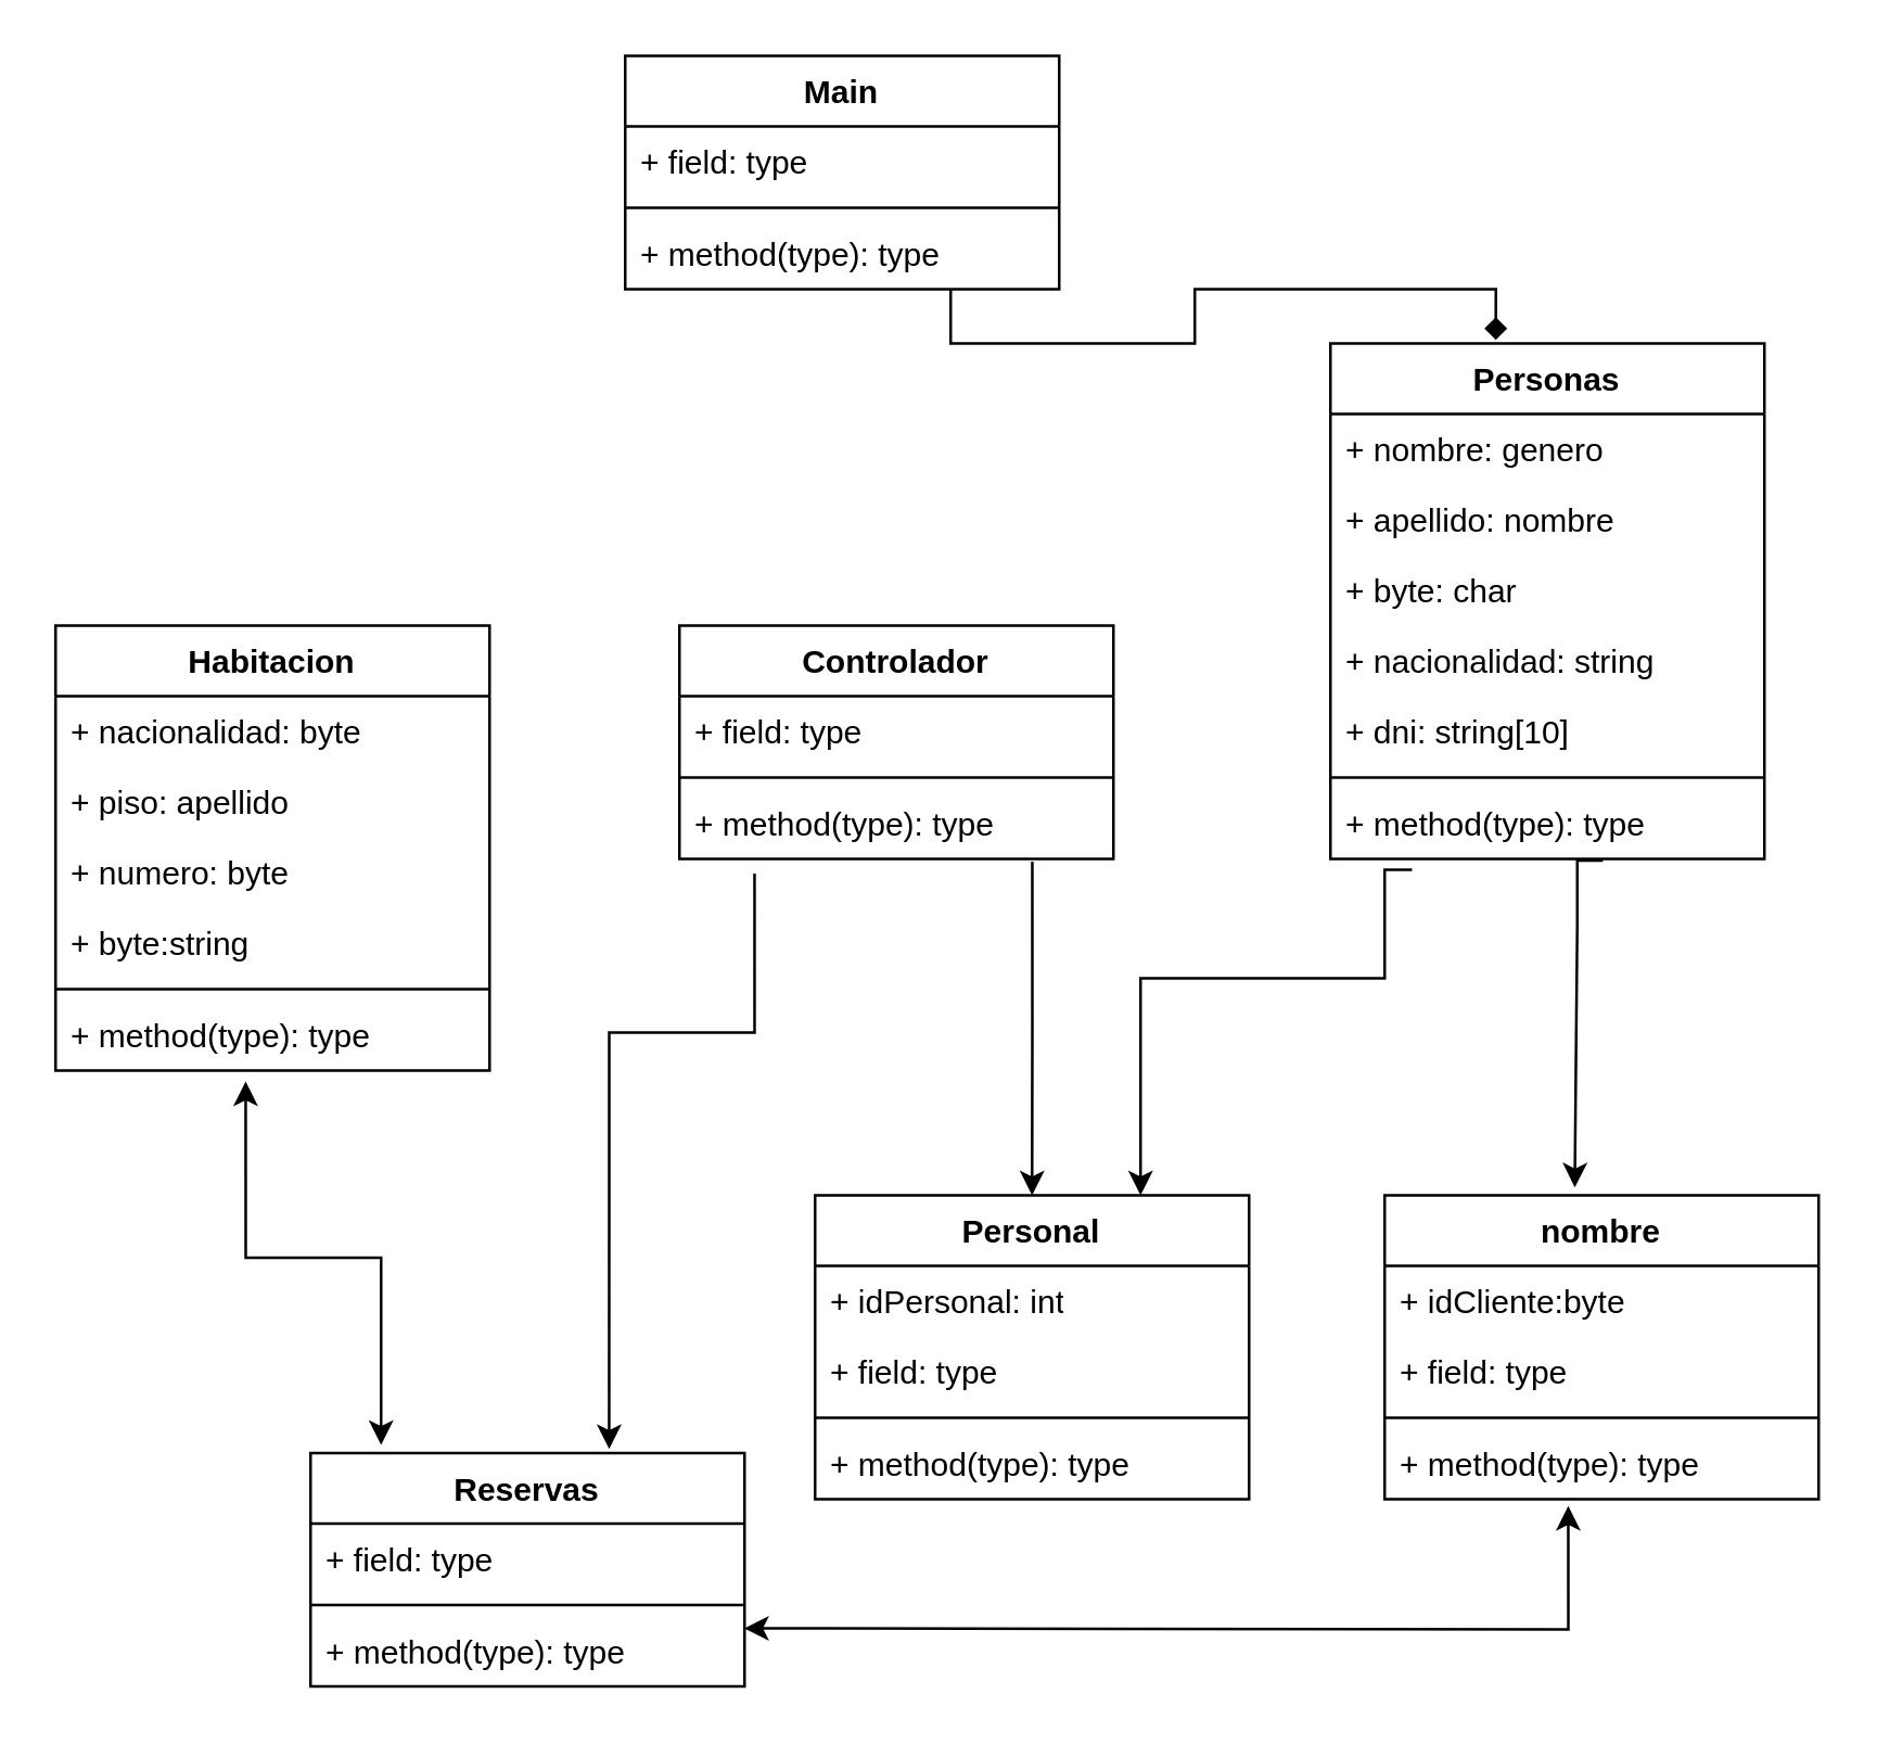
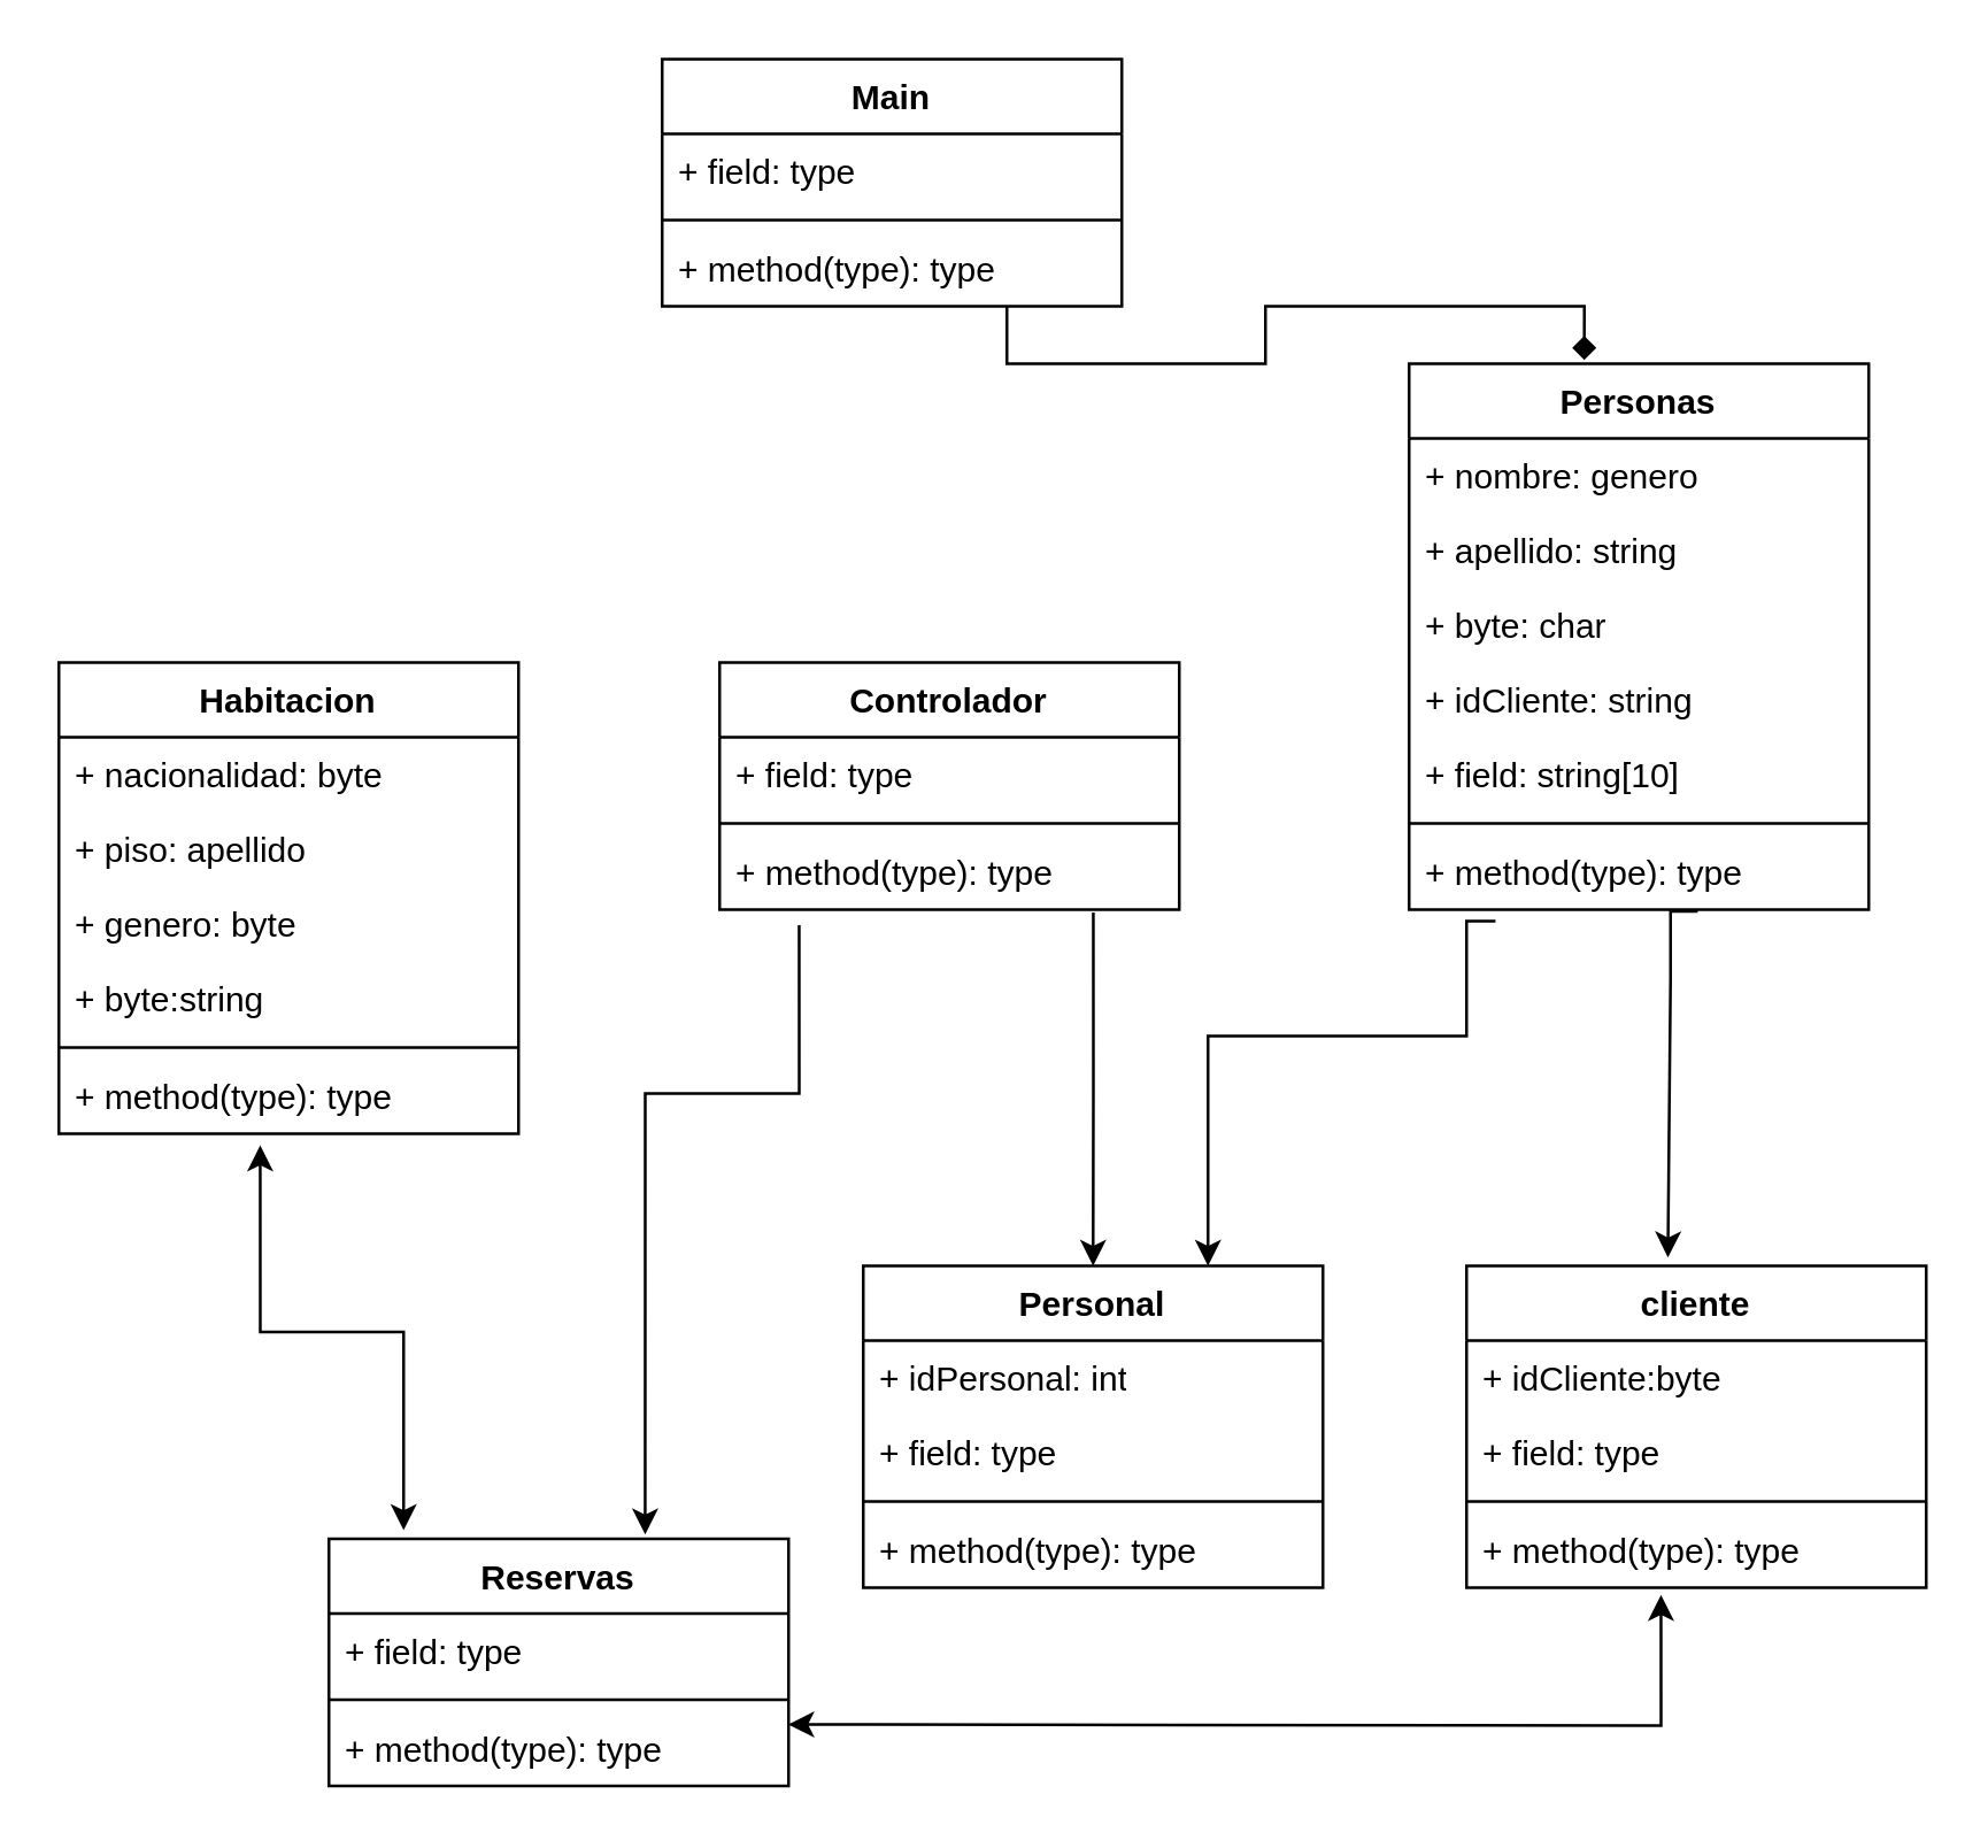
- <mxCell id="17" value="+ apellido: nombre" style="text;strokeColor=none;fillColor=none;align=left;verticalAlign=top;spacingLeft=4;spacingRight=4;overflow=hidden;rotatable=0;points=[[0,0.5],[1,0.5]];portConstraint=eastwest;whiteSpace=wrap;html=1;" vertex="1" parent="15"><mxGeometry y="52" width="160" height="26" as="geometry" /></mxCell>
+ <mxCell id="17" value="+ apellido: string" style="text;strokeColor=none;fillColor=none;align=left;verticalAlign=top;spacingLeft=4;spacingRight=4;overflow=hidden;rotatable=0;points=[[0,0.5],[1,0.5]];portConstraint=eastwest;whiteSpace=wrap;html=1;" vertex="1" parent="15"><mxGeometry y="52" width="160" height="26" as="geometry" /></mxCell>
- <mxCell id="19" value="+ nacionalidad: string" style="text;strokeColor=none;fillColor=none;align=left;verticalAlign=top;spacingLeft=4;spacingRight=4;overflow=hidden;rotatable=0;points=[[0,0.5],[1,0.5]];portConstraint=eastwest;whiteSpace=wrap;html=1;" vertex="1" parent="15"><mxGeometry y="104" width="160" height="26" as="geometry" /></mxCell>
+ <mxCell id="19" value="+ idCliente: string" style="text;strokeColor=none;fillColor=none;align=left;verticalAlign=top;spacingLeft=4;spacingRight=4;overflow=hidden;rotatable=0;points=[[0,0.5],[1,0.5]];portConstraint=eastwest;whiteSpace=wrap;html=1;" vertex="1" parent="15"><mxGeometry y="104" width="160" height="26" as="geometry" /></mxCell>
- <mxCell id="20" value="+ dni: string[10]" style="text;strokeColor=none;fillColor=none;align=left;verticalAlign=top;spacingLeft=4;spacingRight=4;overflow=hidden;rotatable=0;points=[[0,0.5],[1,0.5]];portConstraint=eastwest;whiteSpace=wrap;html=1;" vertex="1" parent="15"><mxGeometry y="130" width="160" height="26" as="geometry" /></mxCell>
+ <mxCell id="20" value="+ field: string[10]" style="text;strokeColor=none;fillColor=none;align=left;verticalAlign=top;spacingLeft=4;spacingRight=4;overflow=hidden;rotatable=0;points=[[0,0.5],[1,0.5]];portConstraint=eastwest;whiteSpace=wrap;html=1;" vertex="1" parent="15"><mxGeometry y="130" width="160" height="26" as="geometry" /></mxCell>
- <mxCell id="11" value="+ numero: byte" style="text;strokeColor=none;fillColor=none;align=left;verticalAlign=top;spacingLeft=4;spacingRight=4;overflow=hidden;rotatable=0;points=[[0,0.5],[1,0.5]];portConstraint=eastwest;whiteSpace=wrap;html=1;" vertex="1" parent="8"><mxGeometry y="78" width="160" height="26" as="geometry" /></mxCell>
+ <mxCell id="11" value="+ genero: byte" style="text;strokeColor=none;fillColor=none;align=left;verticalAlign=top;spacingLeft=4;spacingRight=4;overflow=hidden;rotatable=0;points=[[0,0.5],[1,0.5]];portConstraint=eastwest;whiteSpace=wrap;html=1;" vertex="1" parent="8"><mxGeometry y="78" width="160" height="26" as="geometry" /></mxCell>
- <mxCell id="27" value="nombre" style="swimlane;fontStyle=1;align=center;verticalAlign=top;childLayout=stackLayout;horizontal=1;startSize=26;horizontalStack=0;resizeParent=1;resizeParentMax=0;resizeLast=0;collapsible=1;marginBottom=0;whiteSpace=wrap;html=1;" vertex="1" parent="1"><mxGeometry x="510" y="440" width="160" height="112" as="geometry" /></mxCell>
+ <mxCell id="27" value="cliente" style="swimlane;fontStyle=1;align=center;verticalAlign=top;childLayout=stackLayout;horizontal=1;startSize=26;horizontalStack=0;resizeParent=1;resizeParentMax=0;resizeLast=0;collapsible=1;marginBottom=0;whiteSpace=wrap;html=1;" vertex="1" parent="1"><mxGeometry x="510" y="440" width="160" height="112" as="geometry" /></mxCell>
